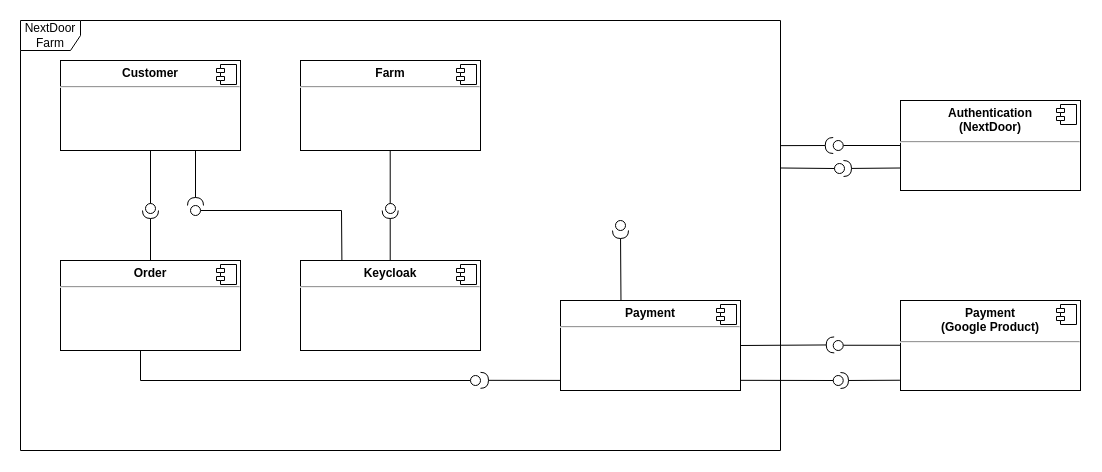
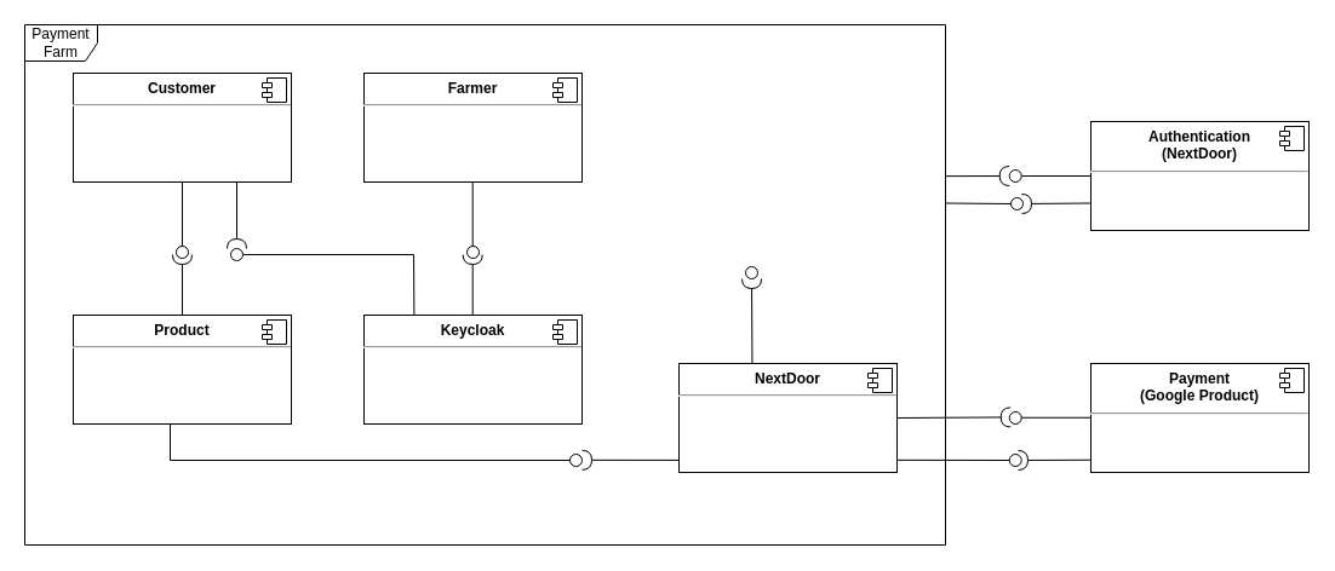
- <mxCell id="2" value="NextDoor Farm" style="shape=umlFrame;whiteSpace=wrap;html=1;" vertex="1" parent="1"><mxGeometry x="20" y="20" width="760" height="430" as="geometry" /></mxCell>
+ <mxCell id="2" value="Payment Farm" style="shape=umlFrame;whiteSpace=wrap;html=1;" vertex="1" parent="1"><mxGeometry x="20" y="20" width="760" height="430" as="geometry" /></mxCell>
- <mxCell id="5" value="&lt;p style=&quot;margin: 0px ; margin-top: 6px ; text-align: center&quot;&gt;&lt;b&gt;Farm&lt;/b&gt;&lt;/p&gt;&lt;hr&gt;&lt;p style=&quot;margin: 0px ; margin-left: 8px&quot;&gt;&lt;br&gt;&lt;/p&gt;" style="align=left;overflow=fill;html=1;dropTarget=0;" vertex="1" parent="1"><mxGeometry x="300" y="60" width="180" height="90" as="geometry" /></mxCell>
+ <mxCell id="5" value="&lt;p style=&quot;margin: 0px ; margin-top: 6px ; text-align: center&quot;&gt;&lt;b&gt;Farmer&lt;/b&gt;&lt;/p&gt;&lt;hr&gt;&lt;p style=&quot;margin: 0px ; margin-left: 8px&quot;&gt;&lt;br&gt;&lt;/p&gt;" style="align=left;overflow=fill;html=1;dropTarget=0;" vertex="1" parent="1"><mxGeometry x="300" y="60" width="180" height="90" as="geometry" /></mxCell>
- <mxCell id="7" value="&lt;p style=&quot;margin: 0px ; margin-top: 6px ; text-align: center&quot;&gt;&lt;b&gt;Order&lt;/b&gt;&lt;/p&gt;&lt;hr&gt;&lt;p style=&quot;margin: 0px ; margin-left: 8px&quot;&gt;&lt;br&gt;&lt;/p&gt;" style="align=left;overflow=fill;html=1;dropTarget=0;" vertex="1" parent="1"><mxGeometry x="60" y="260" width="180" height="90" as="geometry" /></mxCell>
+ <mxCell id="7" value="&lt;p style=&quot;margin: 0px ; margin-top: 6px ; text-align: center&quot;&gt;&lt;b&gt;Product&lt;/b&gt;&lt;/p&gt;&lt;hr&gt;&lt;p style=&quot;margin: 0px ; margin-left: 8px&quot;&gt;&lt;br&gt;&lt;/p&gt;" style="align=left;overflow=fill;html=1;dropTarget=0;" vertex="1" parent="1"><mxGeometry x="60" y="260" width="180" height="90" as="geometry" /></mxCell>
- <mxCell id="11" value="&lt;p style=&quot;margin: 0px ; margin-top: 6px ; text-align: center&quot;&gt;&lt;b&gt;Payment&lt;/b&gt;&lt;/p&gt;&lt;hr&gt;&lt;p style=&quot;margin: 0px ; margin-left: 8px&quot;&gt;&lt;br&gt;&lt;/p&gt;" style="align=left;overflow=fill;html=1;dropTarget=0;" vertex="1" parent="1"><mxGeometry x="560" y="300" width="180" height="90" as="geometry" /></mxCell>
+ <mxCell id="11" value="&lt;p style=&quot;margin: 0px ; margin-top: 6px ; text-align: center&quot;&gt;&lt;b&gt;NextDoor&lt;/b&gt;&lt;/p&gt;&lt;hr&gt;&lt;p style=&quot;margin: 0px ; margin-left: 8px&quot;&gt;&lt;br&gt;&lt;/p&gt;" style="align=left;overflow=fill;html=1;dropTarget=0;" vertex="1" parent="1"><mxGeometry x="560" y="300" width="180" height="90" as="geometry" /></mxCell>
